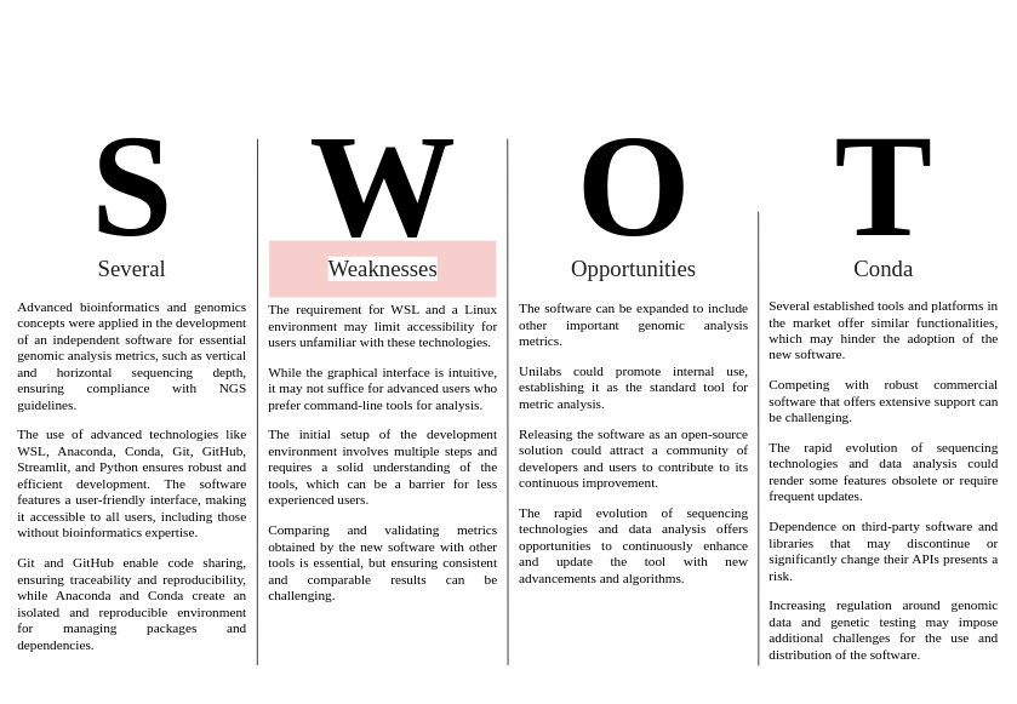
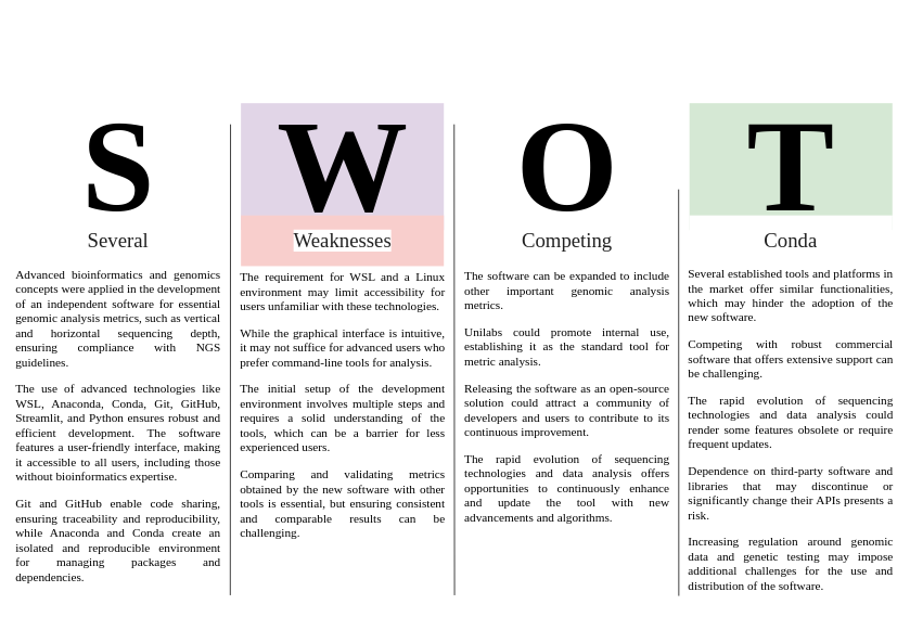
- <mxCell id="4" value="&lt;h1 style=&quot;font-size: 161px;&quot;&gt;&lt;font style=&quot;font-size: 161px;&quot;&gt;W&lt;/font&gt;&lt;/h1&gt;" style="rounded=0;whiteSpace=wrap;html=1;hachureGap=4;fontFamily=Computer Modern;fontSize=161;strokeColor=none;container=0;" vertex="1" parent="1"><mxGeometry x="295.783" y="20" width="249.518" height="156" as="geometry" /></mxCell>
+ <mxCell id="4" value="&lt;h1 style=&quot;font-size: 161px;&quot;&gt;&lt;font style=&quot;font-size: 161px;&quot;&gt;W&lt;/font&gt;&lt;/h1&gt;" style="rounded=0;whiteSpace=wrap;html=1;hachureGap=4;fontFamily=Computer Modern;fontSize=161;strokeColor=none;container=0;fillColor=#e1d5e7;" vertex="1" parent="1"><mxGeometry x="295.783" y="20" width="249.518" height="156" as="geometry" /></mxCell>
- <mxCell id="9" value="&lt;h1 style=&quot;font-size: 161px;&quot;&gt;&lt;font style=&quot;font-size: 161px;&quot;&gt;T&lt;/font&gt;&lt;/h1&gt;" style="rounded=0;whiteSpace=wrap;html=1;hachureGap=4;fontFamily=Computer Modern;fontSize=161;strokeColor=none;container=0;" vertex="1" parent="1"><mxGeometry x="847.349" y="20" width="249.518" height="156" as="geometry" /></mxCell>
+ <mxCell id="9" value="&lt;h1 style=&quot;font-size: 161px;&quot;&gt;&lt;font style=&quot;font-size: 161px;&quot;&gt;T&lt;/font&gt;&lt;/h1&gt;" style="rounded=0;whiteSpace=wrap;html=1;hachureGap=4;fontFamily=Computer Modern;fontSize=161;strokeColor=none;container=0;fillColor=#d5e8d4;" vertex="1" parent="1"><mxGeometry x="847.349" y="20" width="249.518" height="156" as="geometry" /></mxCell>
- <mxCell id="15" value="&lt;span style=&quot;color: rgb(33, 33, 33); text-align: start; background-color: rgb(255, 255, 255); font-size: 25px;&quot;&gt;&lt;font style=&quot;font-size: 25px;&quot;&gt;Opportunities&lt;/font&gt;&lt;/span&gt;" style="rounded=0;whiteSpace=wrap;html=1;hachureGap=4;fontFamily=Computer Modern;fontSize=25;strokeColor=none;container=0;" vertex="1" parent="1"><mxGeometry x="571.566" y="158" width="249.518" height="62.4" as="geometry" /></mxCell>
+ <mxCell id="15" value="&lt;span style=&quot;color: rgb(33, 33, 33); text-align: start; background-color: rgb(255, 255, 255); font-size: 25px;&quot;&gt;&lt;font style=&quot;font-size: 25px;&quot;&gt;Competing&lt;/font&gt;&lt;/span&gt;" style="rounded=0;whiteSpace=wrap;html=1;hachureGap=4;fontFamily=Computer Modern;fontSize=25;strokeColor=none;container=0;" vertex="1" parent="1"><mxGeometry x="571.566" y="158" width="249.518" height="62.4" as="geometry" /></mxCell>
